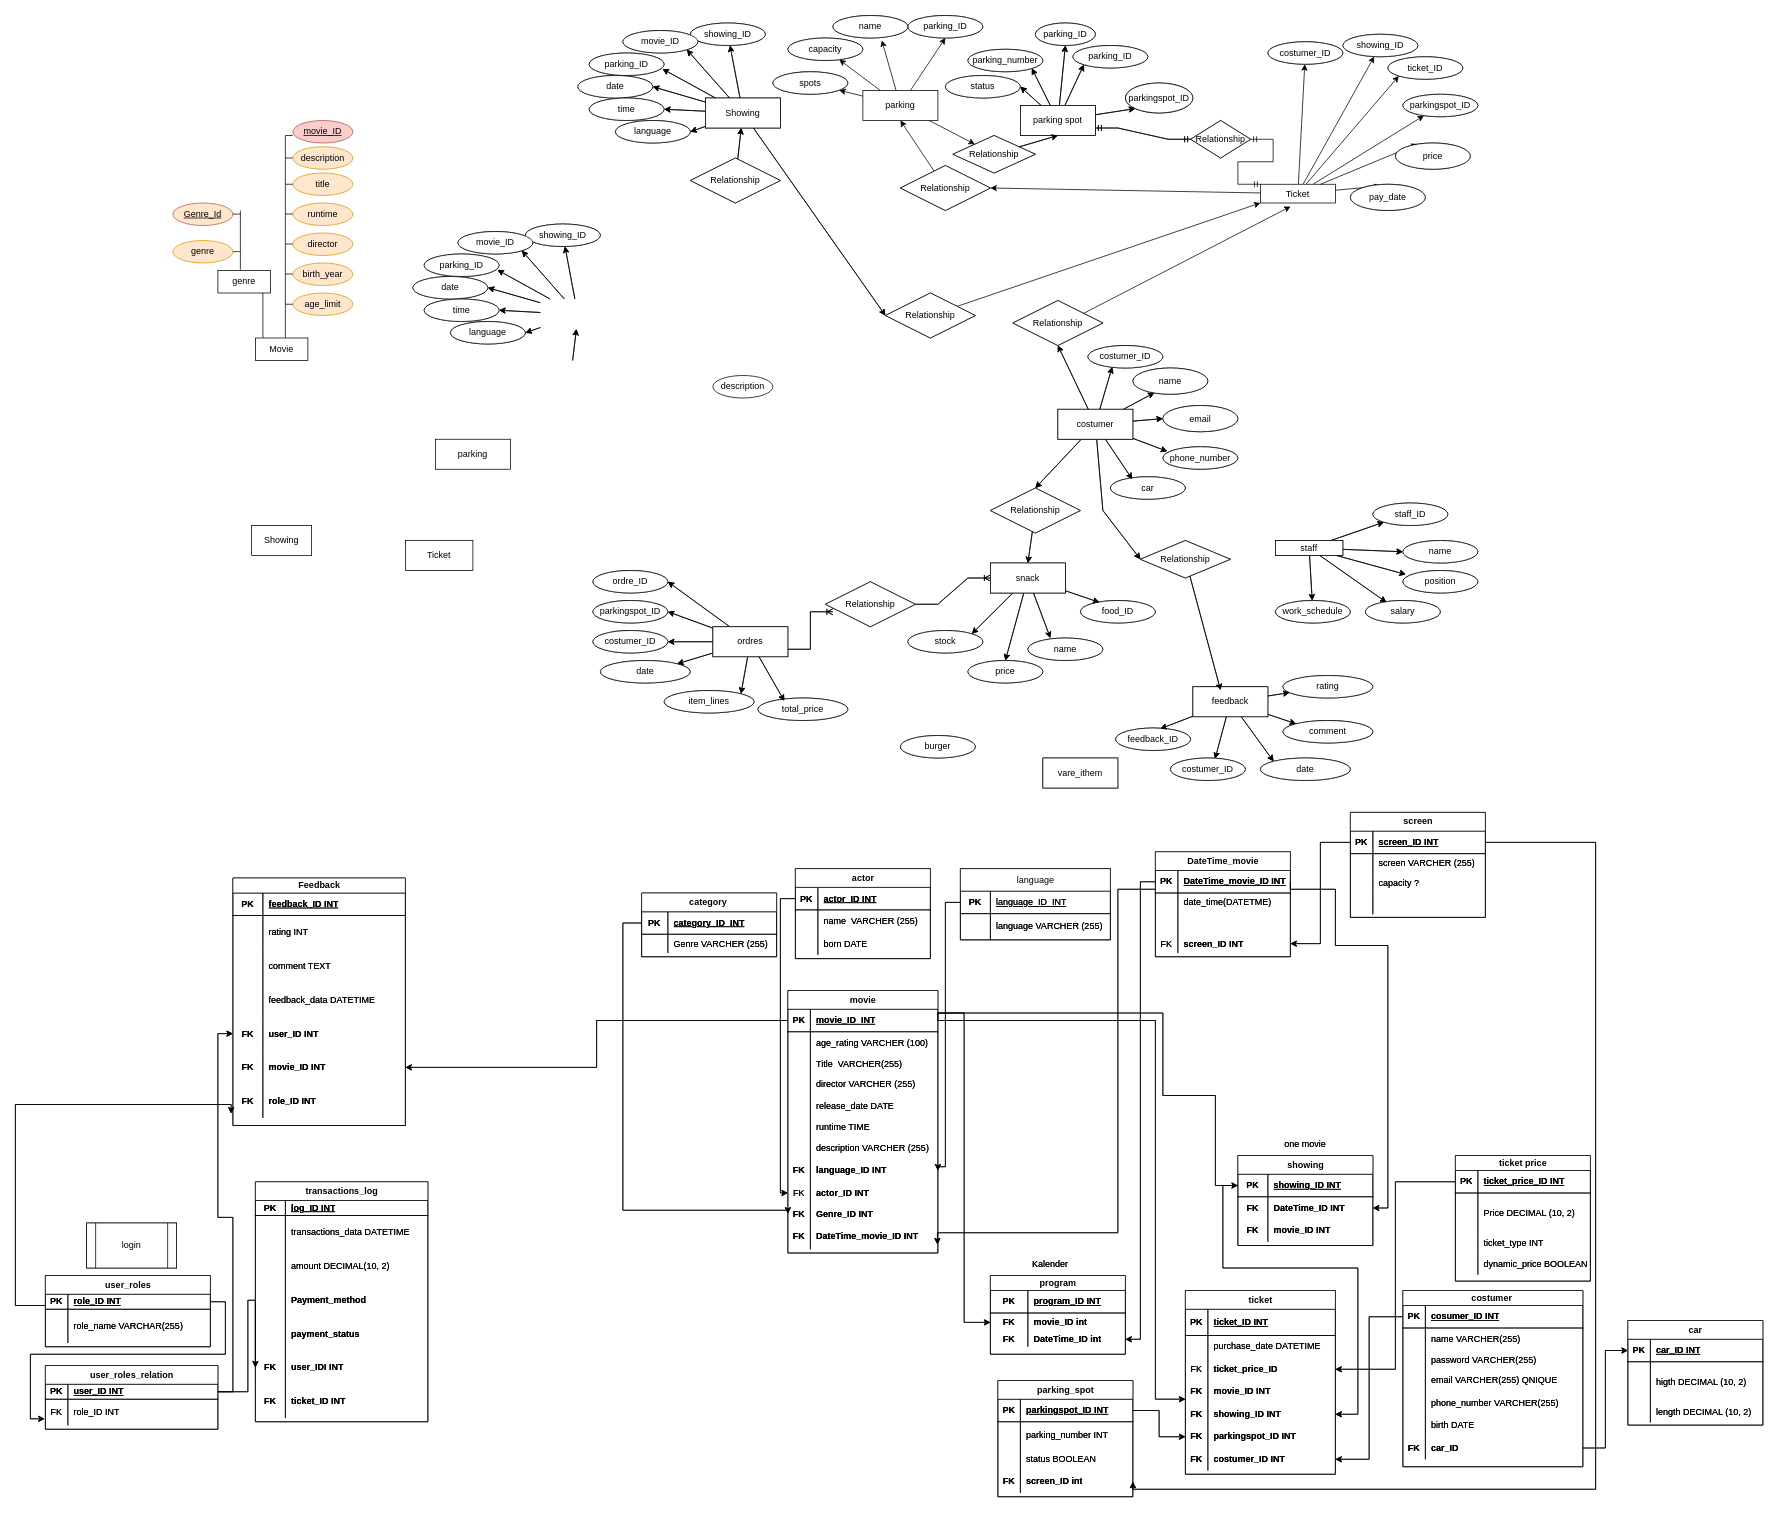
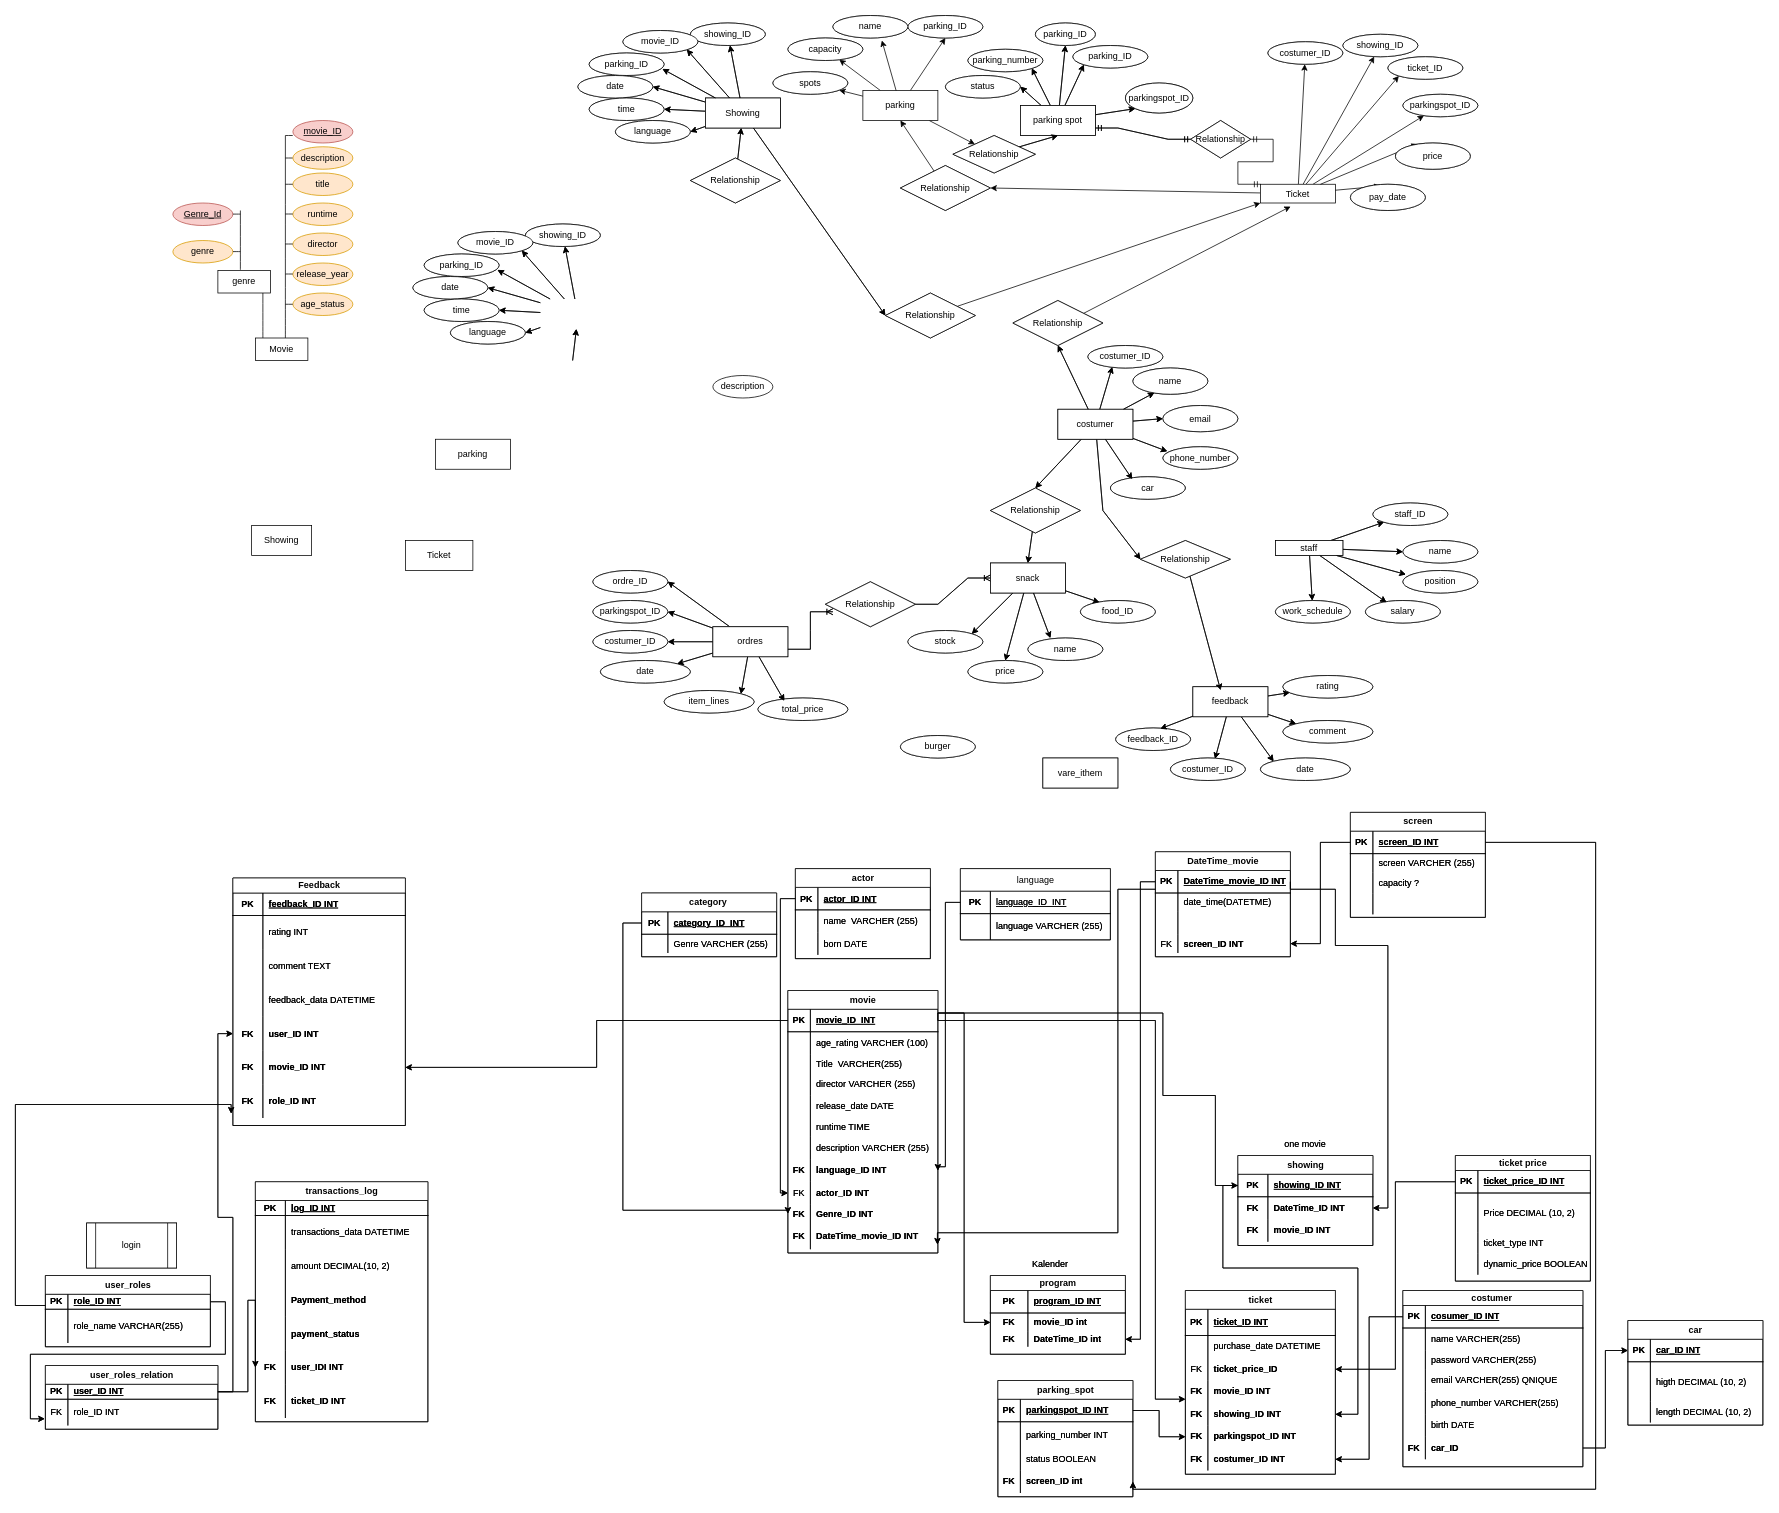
- <mxCell id="795" value="&lt;u&gt;Genre_Id&lt;/u&gt;" style="ellipse;whiteSpace=wrap;html=1;align=center;fillColor=#ffe6cc;strokeColor=#b85450;" vertex="1" parent="1"><mxGeometry x="230" y="270" width="80" height="30" as="geometry" /></mxCell>
+ <mxCell id="795" value="&lt;u&gt;Genre_Id&lt;/u&gt;" style="ellipse;whiteSpace=wrap;html=1;align=center;fillColor=#f8cecc;strokeColor=#b85450;" vertex="1" parent="1"><mxGeometry x="230" y="270" width="80" height="30" as="geometry" /></mxCell>
- <mxCell id="785" value="birth_year" style="ellipse;whiteSpace=wrap;html=1;align=center;fillColor=#ffe6cc;strokeColor=#d79b00;" vertex="1" parent="1"><mxGeometry x="390" y="350" width="80" height="30" as="geometry" /></mxCell>
+ <mxCell id="785" value="release_year" style="ellipse;whiteSpace=wrap;html=1;align=center;fillColor=#ffe6cc;strokeColor=#d79b00;" vertex="1" parent="1"><mxGeometry x="390" y="350" width="80" height="30" as="geometry" /></mxCell>
- <mxCell id="786" value="age_limit" style="ellipse;whiteSpace=wrap;html=1;align=center;fillColor=#ffe6cc;strokeColor=#d79b00;" vertex="1" parent="1"><mxGeometry x="390" y="390" width="80" height="30" as="geometry" /></mxCell>
+ <mxCell id="786" value="age_status" style="ellipse;whiteSpace=wrap;html=1;align=center;fillColor=#ffe6cc;strokeColor=#d79b00;" vertex="1" parent="1"><mxGeometry x="390" y="390" width="80" height="30" as="geometry" /></mxCell>
